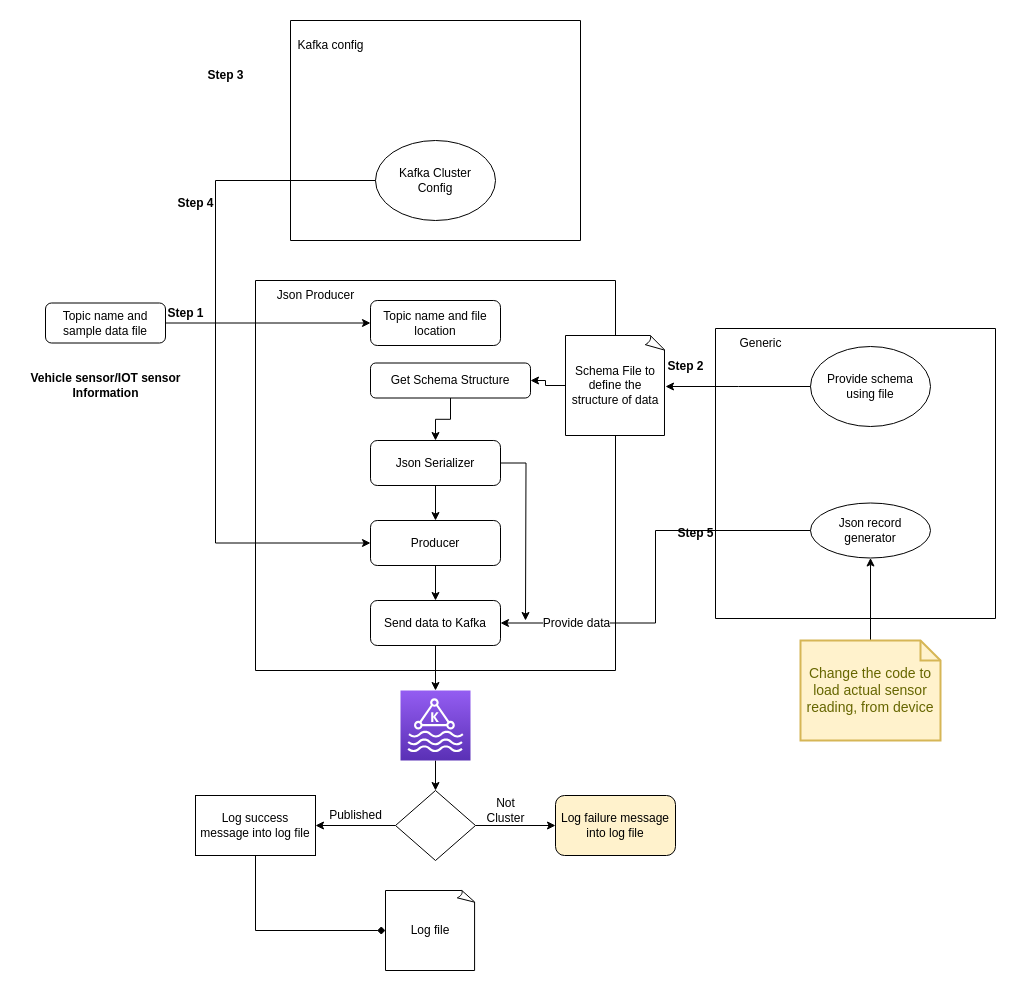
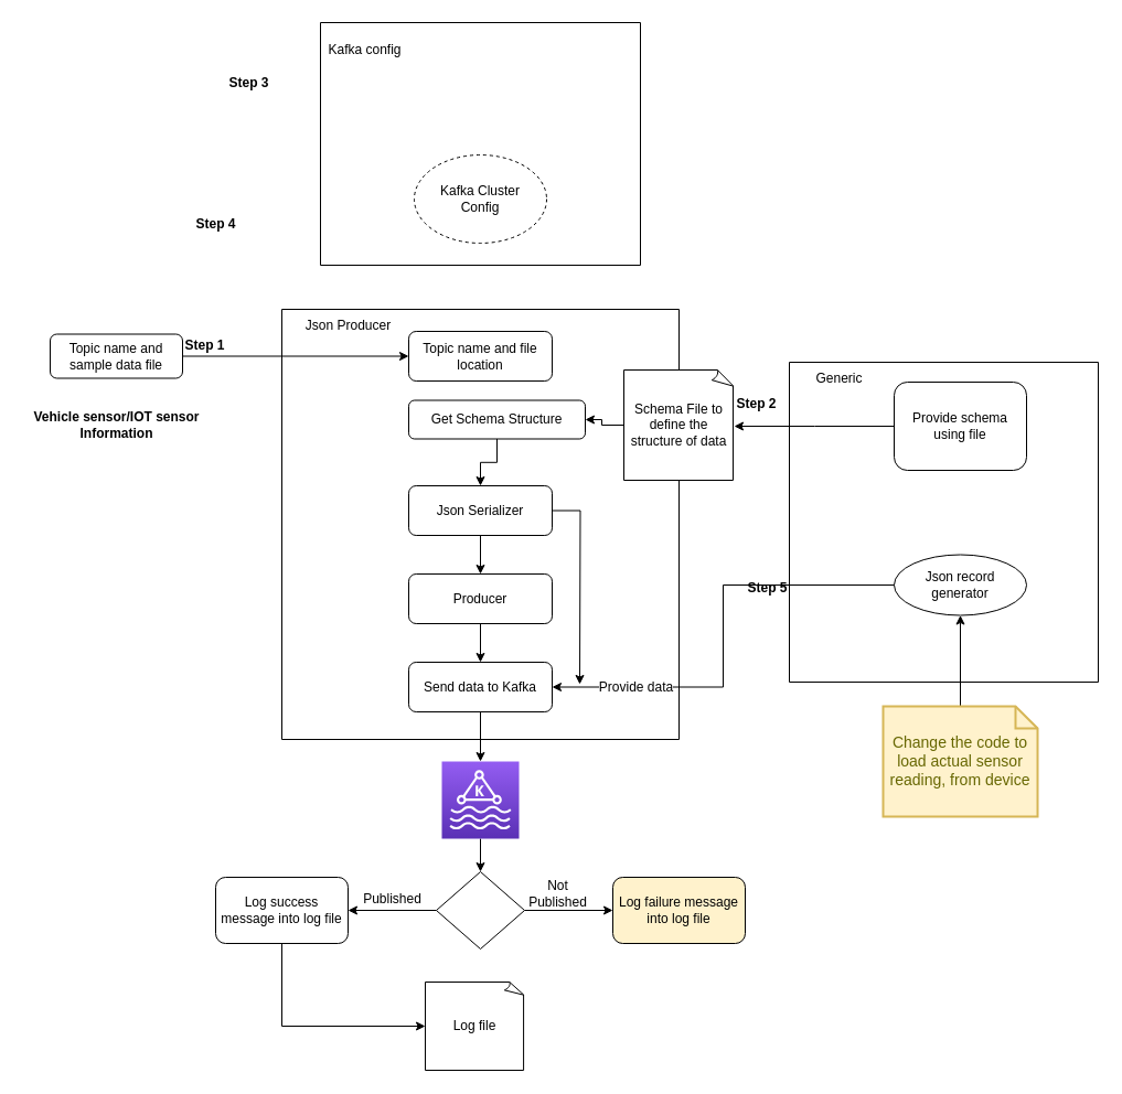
- <mxCell id="22" value="Kafka Cluster&lt;br&gt;Config" style="ellipse;whiteSpace=wrap;html=1;" parent="21" vertex="1"><mxGeometry x="85" y="120" width="120" height="80" as="geometry" /></mxCell>
+ <mxCell id="22" value="Kafka Cluster&lt;br&gt;Config" style="ellipse;whiteSpace=wrap;html=1;dashed=1;" parent="21" vertex="1"><mxGeometry x="85" y="120" width="120" height="80" as="geometry" /></mxCell>
- <mxCell id="31" style="edgeStyle=orthogonalEdgeStyle;rounded=0;orthogonalLoop=1;jettySize=auto;html=1;entryX=0;entryY=0.5;entryDx=0;entryDy=0;exitX=0;exitY=0.5;exitDx=0;exitDy=0;" parent="1" source="22" target="11" edge="1"><mxGeometry relative="1" as="geometry"><Array as="points"><mxPoint x="215" y="180" /><mxPoint x="215" y="543" /></Array></mxGeometry></mxCell>
- <mxCell id="14" value="Provide schema using file" style="ellipse;whiteSpace=wrap;html=1;" parent="13" vertex="1"><mxGeometry x="95" y="18" width="120" height="80" as="geometry" /></mxCell>
+ <mxCell id="14" value="Provide schema using file" style="whiteSpace=wrap;html=1;rounded=1;" parent="13" vertex="1"><mxGeometry x="95" y="18" width="120" height="80" as="geometry" /></mxCell>
- <mxCell id="43" value="Not&lt;br&gt;Cluster" style="text;html=1;align=center;verticalAlign=middle;resizable=0;points=[];autosize=1;strokeColor=none;fillColor=none;" parent="1" vertex="1"><mxGeometry x="465" y="790" width="80" height="40" as="geometry" /></mxCell>
+ <mxCell id="43" value="Not&lt;br&gt;Published" style="text;html=1;align=center;verticalAlign=middle;resizable=0;points=[];autosize=1;strokeColor=none;fillColor=none;" parent="1" vertex="1"><mxGeometry x="465" y="790" width="80" height="40" as="geometry" /></mxCell>
- <mxCell id="42" value="Log success message into log file" style="whiteSpace=wrap;html=1;rounded=0;" parent="1" vertex="1"><mxGeometry x="195" y="795" width="120" height="60" as="geometry" /></mxCell>
+ <mxCell id="42" value="Log success message into log file" style="rounded=1;whiteSpace=wrap;html=1;" parent="1" vertex="1"><mxGeometry x="195" y="795" width="120" height="60" as="geometry" /></mxCell>
- <mxCell id="41" style="edgeStyle=orthogonalEdgeStyle;rounded=0;orthogonalLoop=1;jettySize=auto;html=1;entryX=0;entryY=0.5;entryDx=0;entryDy=0;entryPerimeter=0;endArrow=diamond;" parent="1" source="42" target="45" edge="1"><mxGeometry relative="1" as="geometry"><Array as="points"><mxPoint x="255" y="930" /></Array></mxGeometry></mxCell>
+ <mxCell id="41" style="edgeStyle=orthogonalEdgeStyle;rounded=0;orthogonalLoop=1;jettySize=auto;html=1;entryX=0;entryY=0.5;entryDx=0;entryDy=0;entryPerimeter=0;" parent="1" source="42" target="45" edge="1"><mxGeometry relative="1" as="geometry"><Array as="points"><mxPoint x="255" y="930" /></Array></mxGeometry></mxCell>
